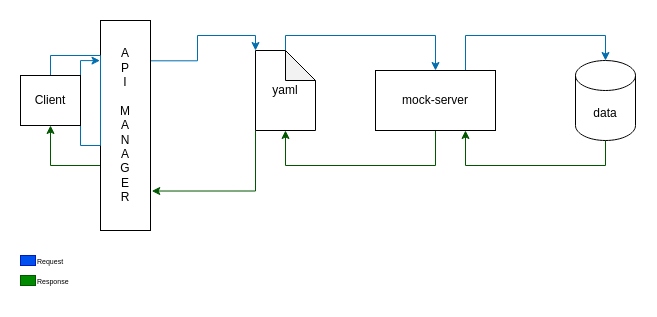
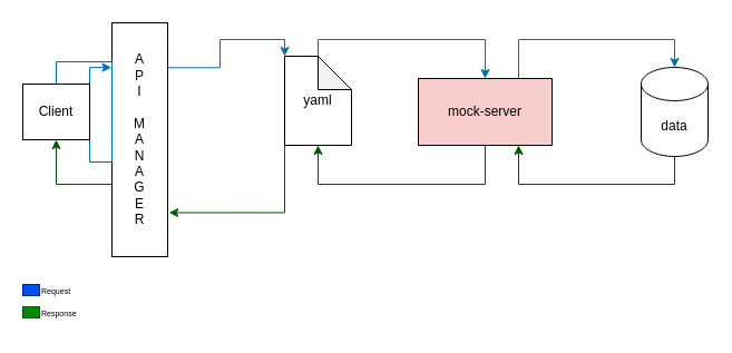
- <mxCell id="12" value="mock-server" style="rounded=0;whiteSpace=wrap;html=1;" vertex="1" parent="1"><mxGeometry x="375" y="70" width="120" height="60" as="geometry" /></mxCell>
+ <mxCell id="12" value="mock-server" style="rounded=0;whiteSpace=wrap;html=1;fillColor=#f8cecc;" vertex="1" parent="1"><mxGeometry x="375" y="70" width="120" height="60" as="geometry" /></mxCell>
